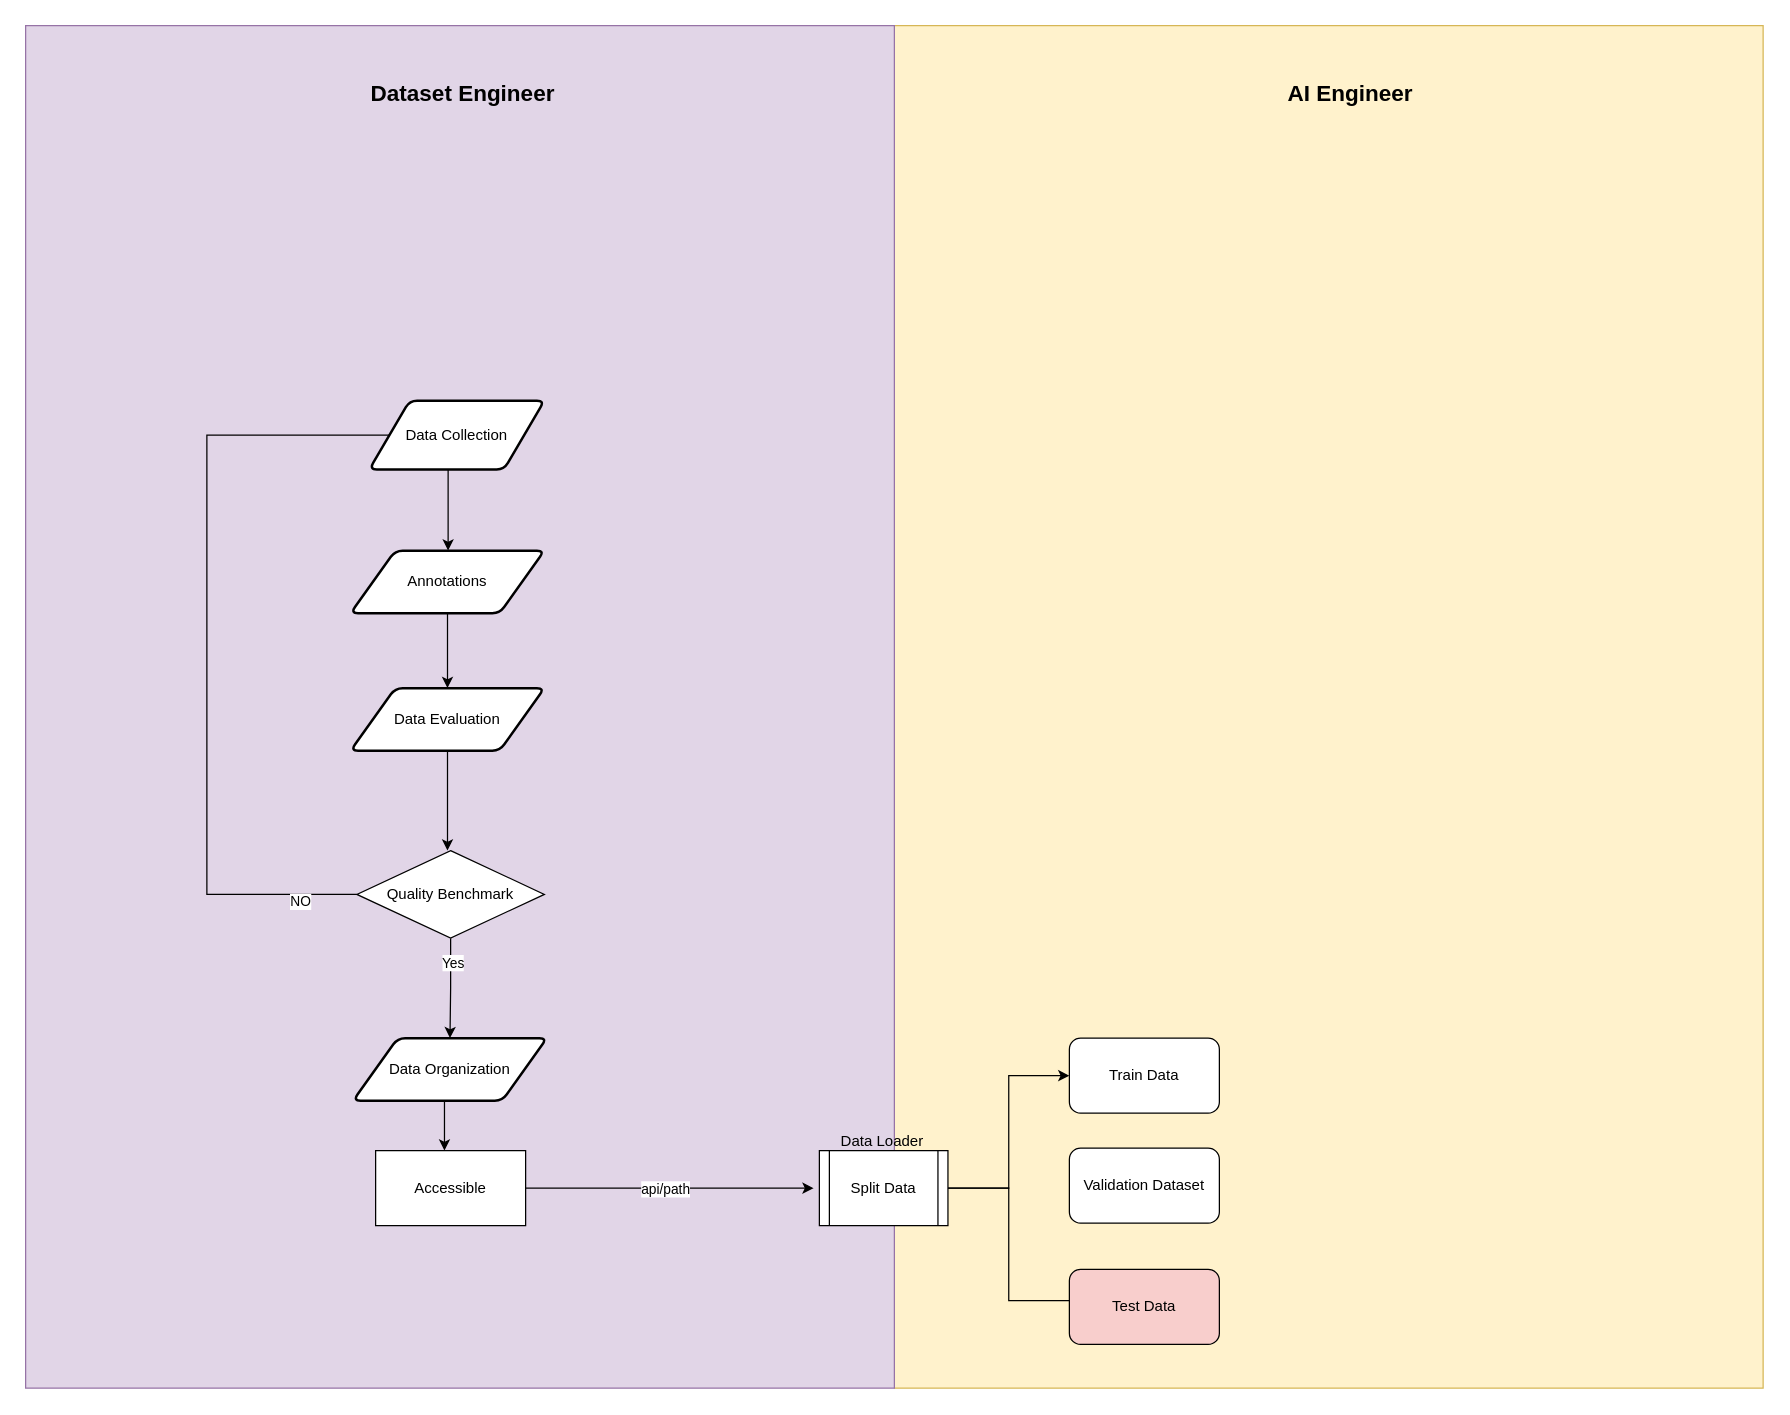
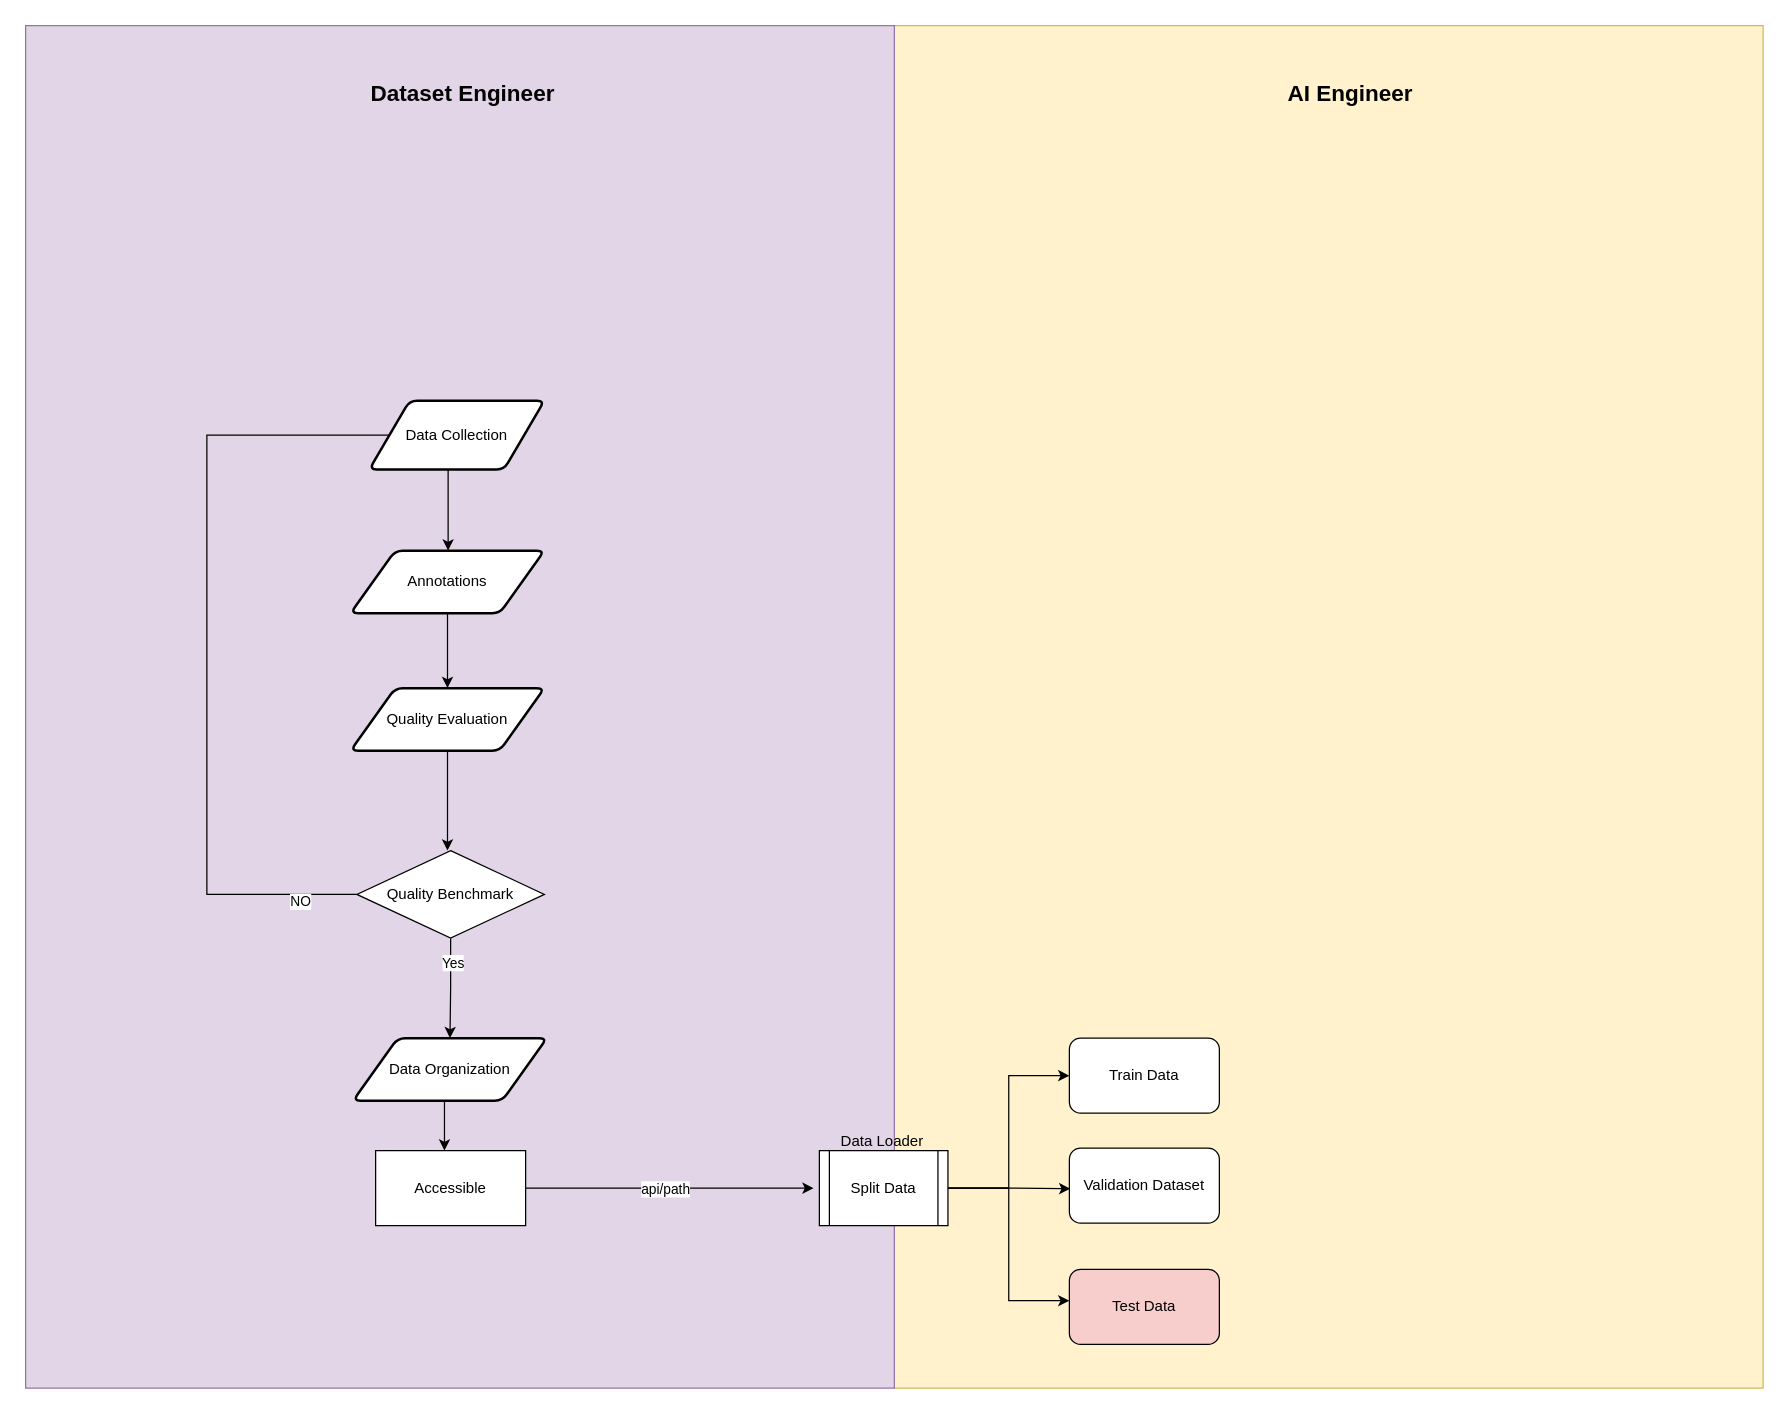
- <mxCell id="11" value="Data Evaluation" style="shape=parallelogram;html=1;strokeWidth=2;perimeter=parallelogramPerimeter;whiteSpace=wrap;rounded=1;arcSize=12;size=0.23;" vertex="1" parent="1"><mxGeometry x="280" y="550" width="155" height="50" as="geometry" /></mxCell>
+ <mxCell id="11" value="Quality Evaluation" style="shape=parallelogram;html=1;strokeWidth=2;perimeter=parallelogramPerimeter;whiteSpace=wrap;rounded=1;arcSize=12;size=0.23;" vertex="1" parent="1"><mxGeometry x="280" y="550" width="155" height="50" as="geometry" /></mxCell>
+ <mxCell id="26" style="edgeStyle=orthogonalEdgeStyle;rounded=0;orthogonalLoop=1;jettySize=auto;html=1;exitX=1;exitY=0.5;exitDx=0;exitDy=0;entryX=0.006;entryY=0.542;entryDx=0;entryDy=0;entryPerimeter=0;" edge="1" parent="1" source="5" target="24"><mxGeometry relative="1" as="geometry" /></mxCell>
- <mxCell id="27" style="edgeStyle=orthogonalEdgeStyle;rounded=0;orthogonalLoop=1;jettySize=auto;html=1;exitX=1;exitY=0.5;exitDx=0;exitDy=0;entryX=0;entryY=0.417;entryDx=0;entryDy=0;entryPerimeter=0;endArrow=none;" edge="1" parent="1" source="5" target="25"><mxGeometry relative="1" as="geometry" /></mxCell>
+ <mxCell id="27" style="edgeStyle=orthogonalEdgeStyle;rounded=0;orthogonalLoop=1;jettySize=auto;html=1;exitX=1;exitY=0.5;exitDx=0;exitDy=0;entryX=0;entryY=0.417;entryDx=0;entryDy=0;entryPerimeter=0;" edge="1" parent="1" source="5" target="25"><mxGeometry relative="1" as="geometry" /></mxCell>
